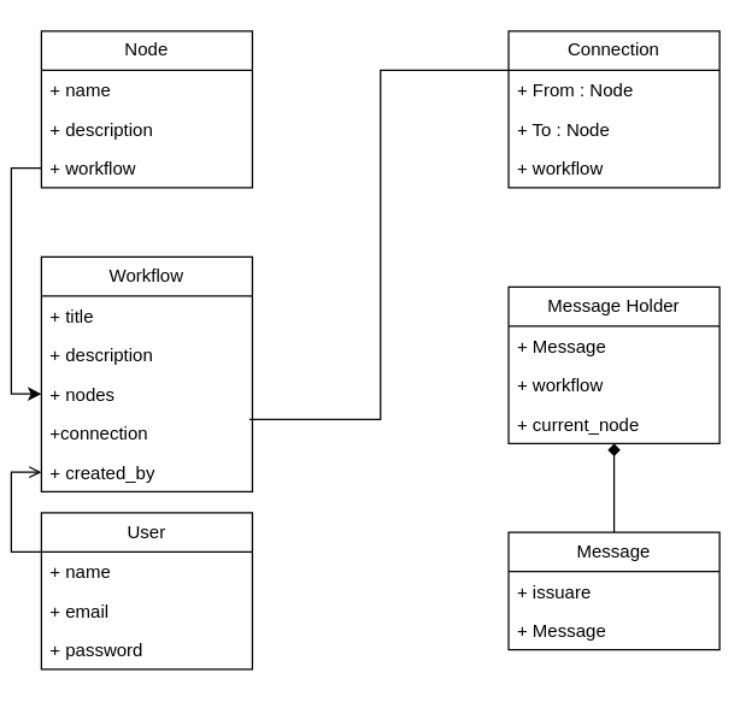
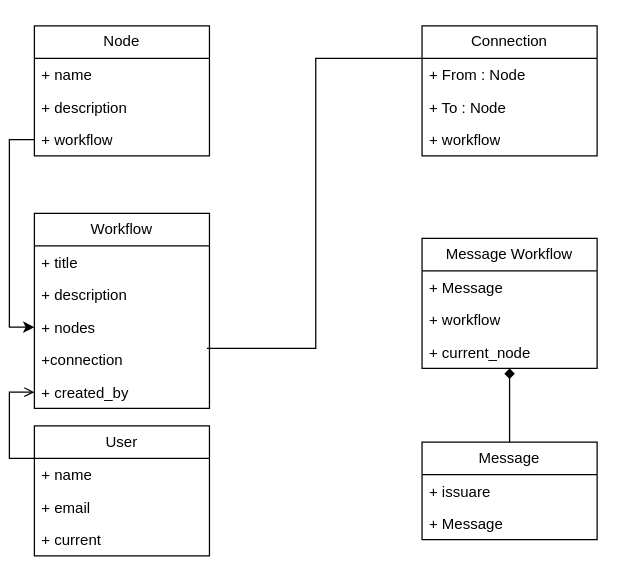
- <mxCell id="26" value="Message Holder" style="swimlane;fontStyle=0;childLayout=stackLayout;horizontal=1;startSize=26;fillColor=none;horizontalStack=0;resizeParent=1;resizeParentMax=0;resizeLast=0;collapsible=1;marginBottom=0;whiteSpace=wrap;html=1;" parent="1" vertex="1"><mxGeometry x="330" y="190" width="140" height="104" as="geometry" /></mxCell>
+ <mxCell id="26" value="Message Workflow" style="swimlane;fontStyle=0;childLayout=stackLayout;horizontal=1;startSize=26;fillColor=none;horizontalStack=0;resizeParent=1;resizeParentMax=0;resizeLast=0;collapsible=1;marginBottom=0;whiteSpace=wrap;html=1;" parent="1" vertex="1"><mxGeometry x="330" y="190" width="140" height="104" as="geometry" /></mxCell>
- <mxCell id="21" value="+ password" style="text;strokeColor=none;fillColor=none;align=left;verticalAlign=top;spacingLeft=4;spacingRight=4;overflow=hidden;rotatable=0;points=[[0,0.5],[1,0.5]];portConstraint=eastwest;whiteSpace=wrap;html=1;" parent="18" vertex="1"><mxGeometry y="78" width="140" height="26" as="geometry" /></mxCell>
+ <mxCell id="21" value="+ current" style="text;strokeColor=none;fillColor=none;align=left;verticalAlign=top;spacingLeft=4;spacingRight=4;overflow=hidden;rotatable=0;points=[[0,0.5],[1,0.5]];portConstraint=eastwest;whiteSpace=wrap;html=1;" parent="18" vertex="1"><mxGeometry y="78" width="140" height="26" as="geometry" /></mxCell>
